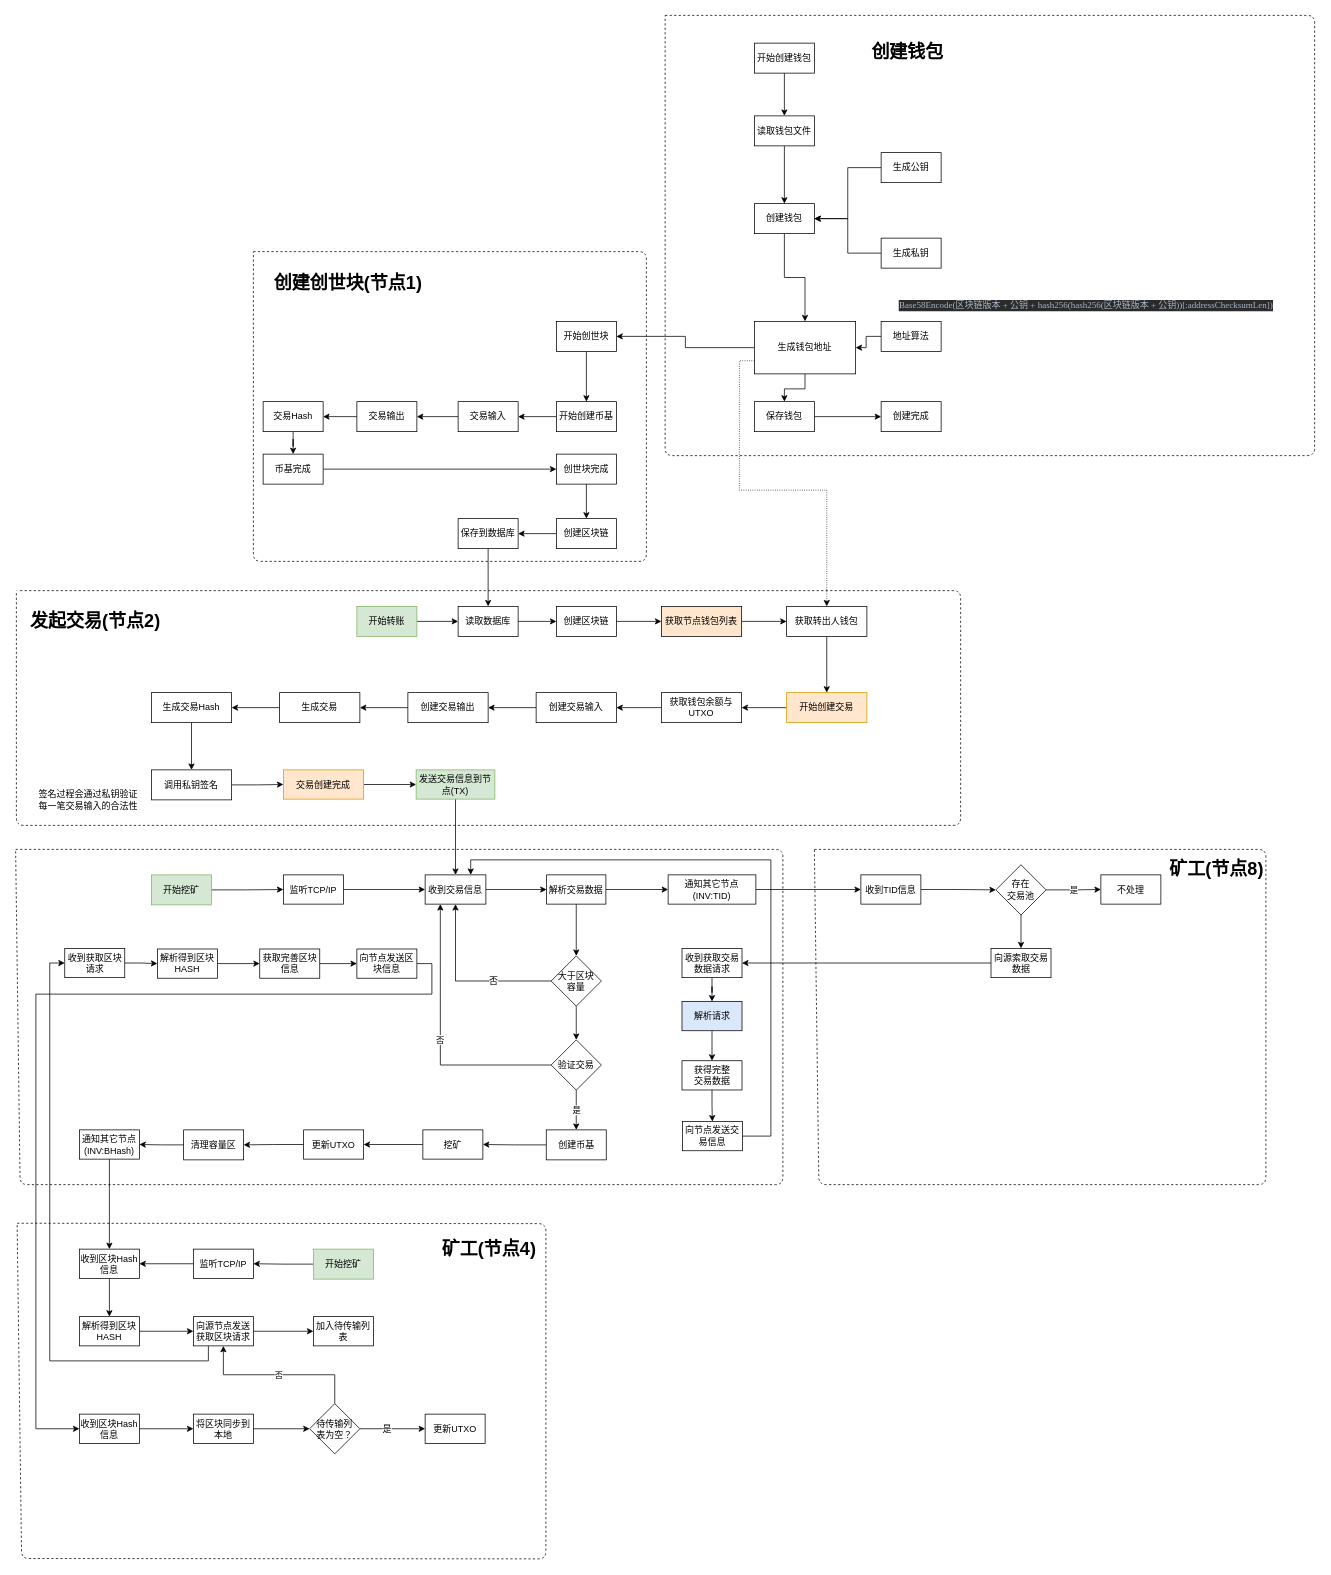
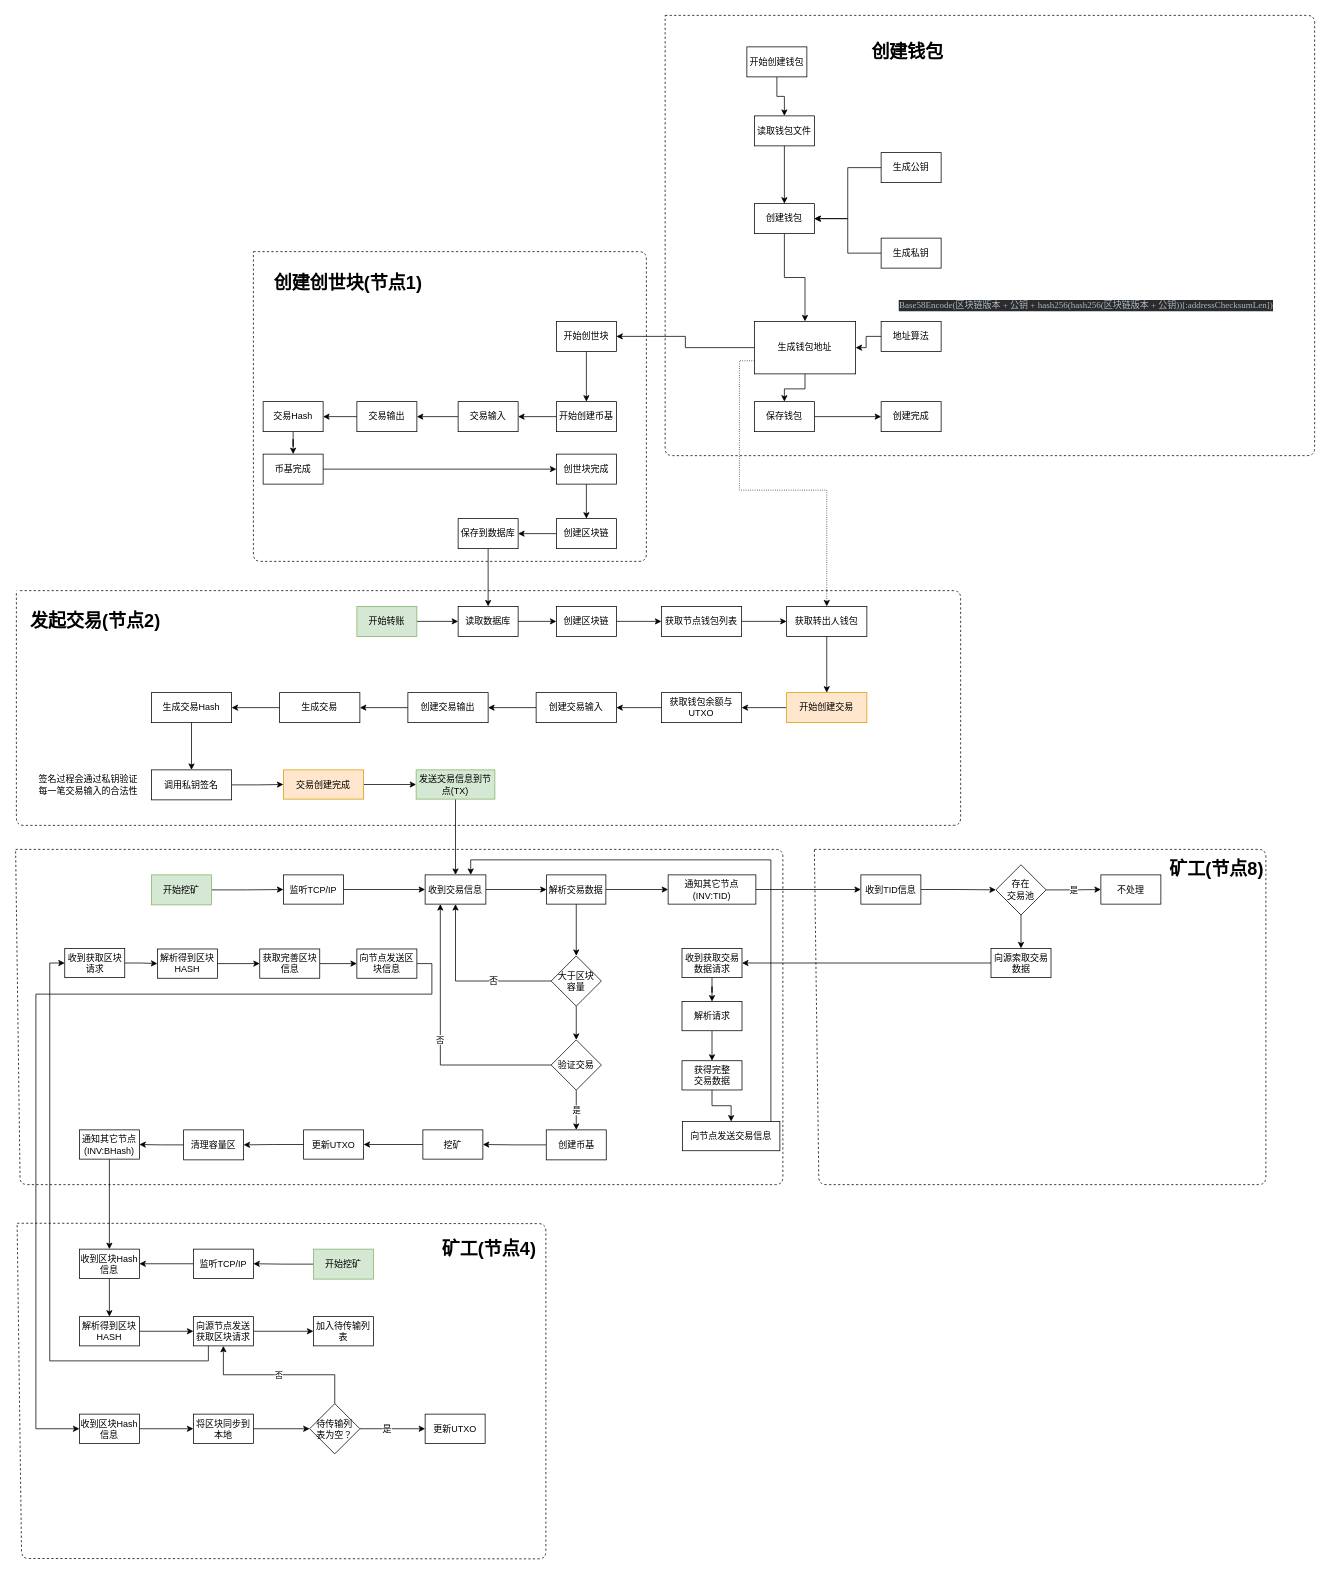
- <mxCell id="19" value="开始创建钱包" style="rounded=0;whiteSpace=wrap;html=1;" parent="1" vertex="1"><mxGeometry x="1005" y="57" width="80" height="40" as="geometry" /></mxCell>
+ <mxCell id="19" value="开始创建钱包" style="rounded=0;whiteSpace=wrap;html=1;" parent="1" vertex="1"><mxGeometry x="995" y="62" width="80" height="40" as="geometry" /></mxCell>
- <mxCell id="51" value="获取节点钱包列表" style="rounded=0;whiteSpace=wrap;html=1;fillColor=#ffe6cc;" parent="1" vertex="1"><mxGeometry x="881" y="808" width="107" height="40" as="geometry" /></mxCell>
+ <mxCell id="51" value="获取节点钱包列表" style="rounded=0;whiteSpace=wrap;html=1;" parent="1" vertex="1"><mxGeometry x="881" y="808" width="107" height="40" as="geometry" /></mxCell>
- <mxCell id="68" value="签名过程会通过私钥验证每一笔交易输入的合法性" style="text;html=1;strokeColor=none;fillColor=none;align=center;verticalAlign=middle;whiteSpace=wrap;rounded=0;" parent="1" vertex="1"><mxGeometry x="49" y="1056" width="136" height="20" as="geometry" /></mxCell>
+ <mxCell id="68" value="签名过程会通过私钥验证每一笔交易输入的合法性" style="text;html=1;strokeColor=none;fillColor=none;align=center;verticalAlign=middle;whiteSpace=wrap;rounded=0;" parent="1" vertex="1"><mxGeometry x="49" y="1036" width="136" height="20" as="geometry" /></mxCell>
- <mxCell id="148" value="解析请求" style="rounded=0;whiteSpace=wrap;html=1;fillColor=#dae8fc;" vertex="1" parent="1"><mxGeometry x="908.5" y="1334.81" width="80" height="39" as="geometry" /></mxCell>
+ <mxCell id="148" value="解析请求" style="rounded=0;whiteSpace=wrap;html=1;" vertex="1" parent="1"><mxGeometry x="908.5" y="1334.81" width="80" height="39" as="geometry" /></mxCell>
- <mxCell id="152" value="向节点发送交易信息" style="rounded=0;whiteSpace=wrap;html=1;" vertex="1" parent="1"><mxGeometry x="909" y="1494.81" width="80" height="39" as="geometry" /></mxCell>
+ <mxCell id="152" value="向节点发送交易信息" style="rounded=0;whiteSpace=wrap;html=1;" vertex="1" parent="1"><mxGeometry x="909" y="1494.81" width="130" height="39" as="geometry" /></mxCell>
